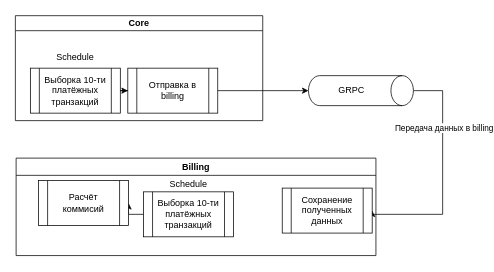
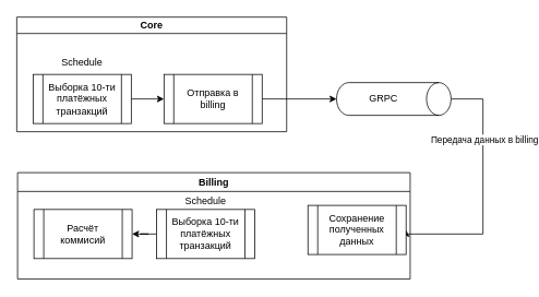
- <mxCell id="5" value="Отправка в billing" style="shape=process;whiteSpace=wrap;html=1;backgroundOutline=1;" vertex="1" parent="2"><mxGeometry x="150" y="70" width="120" height="60" as="geometry" /></mxCell>
+ <mxCell id="5" value="Отправка в billing" style="shape=process;whiteSpace=wrap;html=1;backgroundOutline=1;" vertex="1" parent="2"><mxGeometry x="180" y="70" width="120" height="60" as="geometry" /></mxCell>
- <mxCell id="15" value="Расчёт коммисий" style="shape=process;whiteSpace=wrap;html=1;backgroundOutline=1;" vertex="1" parent="10"><mxGeometry x="30" y="30" width="120" height="60" as="geometry" /></mxCell>
+ <mxCell id="15" value="Расчёт коммисий" style="shape=process;whiteSpace=wrap;html=1;backgroundOutline=1;" vertex="1" parent="10"><mxGeometry x="20" y="45" width="120" height="60" as="geometry" /></mxCell>
